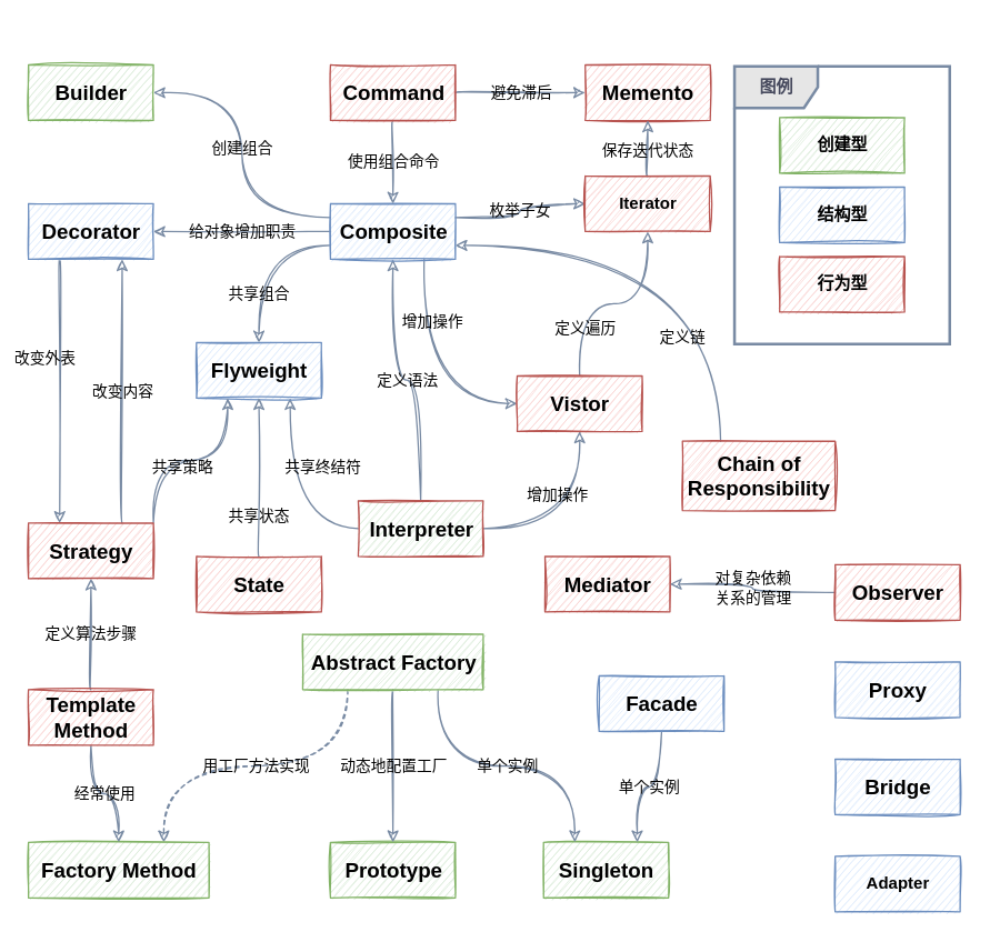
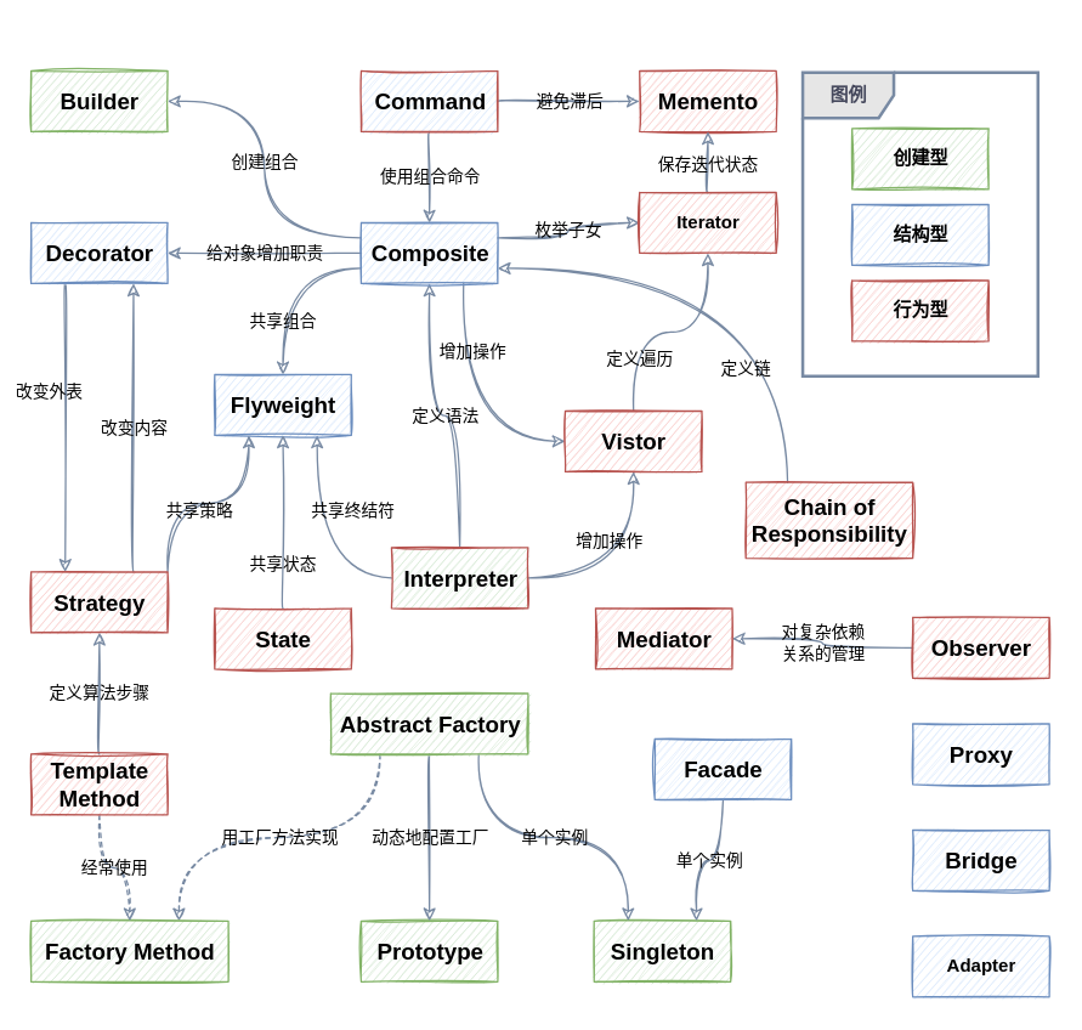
- <mxCell id="45" value="&lt;span style=&quot;color: rgb(0, 0, 0); font-family: &amp;quot;arial&amp;quot;; font-size: 15px; font-style: normal; letter-spacing: normal; text-indent: 0px; text-transform: none; word-spacing: 0px; display: inline; float: none;&quot;&gt;Command&lt;/span&gt;" style="html=1;fillColor=#f8cecc;strokeColor=#b85450;sketch=1;labelBackgroundColor=none;fontStyle=1" vertex="1" parent="1"><mxGeometry x="237.5" y="46" width="90" height="40" as="geometry" /></mxCell>
+ <mxCell id="45" value="&lt;span style=&quot;color: rgb(0, 0, 0); font-family: &amp;quot;arial&amp;quot;; font-size: 15px; font-style: normal; letter-spacing: normal; text-indent: 0px; text-transform: none; word-spacing: 0px; display: inline; float: none;&quot;&gt;Command&lt;/span&gt;" style="html=1;fillColor=#dae8fc;strokeColor=#b85450;sketch=1;labelBackgroundColor=none;fontStyle=1;" vertex="1" parent="1"><mxGeometry x="237.5" y="46" width="90" height="40" as="geometry" /></mxCell>
- <mxCell id="35" value="经常使用" style="edgeStyle=orthogonalEdgeStyle;curved=1;rounded=1;sketch=1;orthogonalLoop=1;jettySize=auto;html=1;exitX=0.5;exitY=1;exitDx=0;exitDy=0;entryX=0.5;entryY=0;entryDx=0;entryDy=0;labelBackgroundColor=none;startArrow=none;startFill=0;strokeColor=#788AA3;fillColor=#B2C9AB;fontColor=#000000;" edge="1" parent="1" source="36" target="20"><mxGeometry relative="1" as="geometry" /></mxCell>
+ <mxCell id="35" value="经常使用" style="edgeStyle=orthogonalEdgeStyle;curved=1;rounded=1;sketch=1;orthogonalLoop=1;jettySize=auto;html=1;exitX=0.5;exitY=1;exitDx=0;exitDy=0;entryX=0.5;entryY=0;entryDx=0;entryDy=0;labelBackgroundColor=none;startArrow=none;startFill=0;strokeColor=#788AA3;fillColor=#B2C9AB;fontColor=#000000;dashed=1;" edge="1" parent="1" source="36" target="20"><mxGeometry relative="1" as="geometry" /></mxCell>
